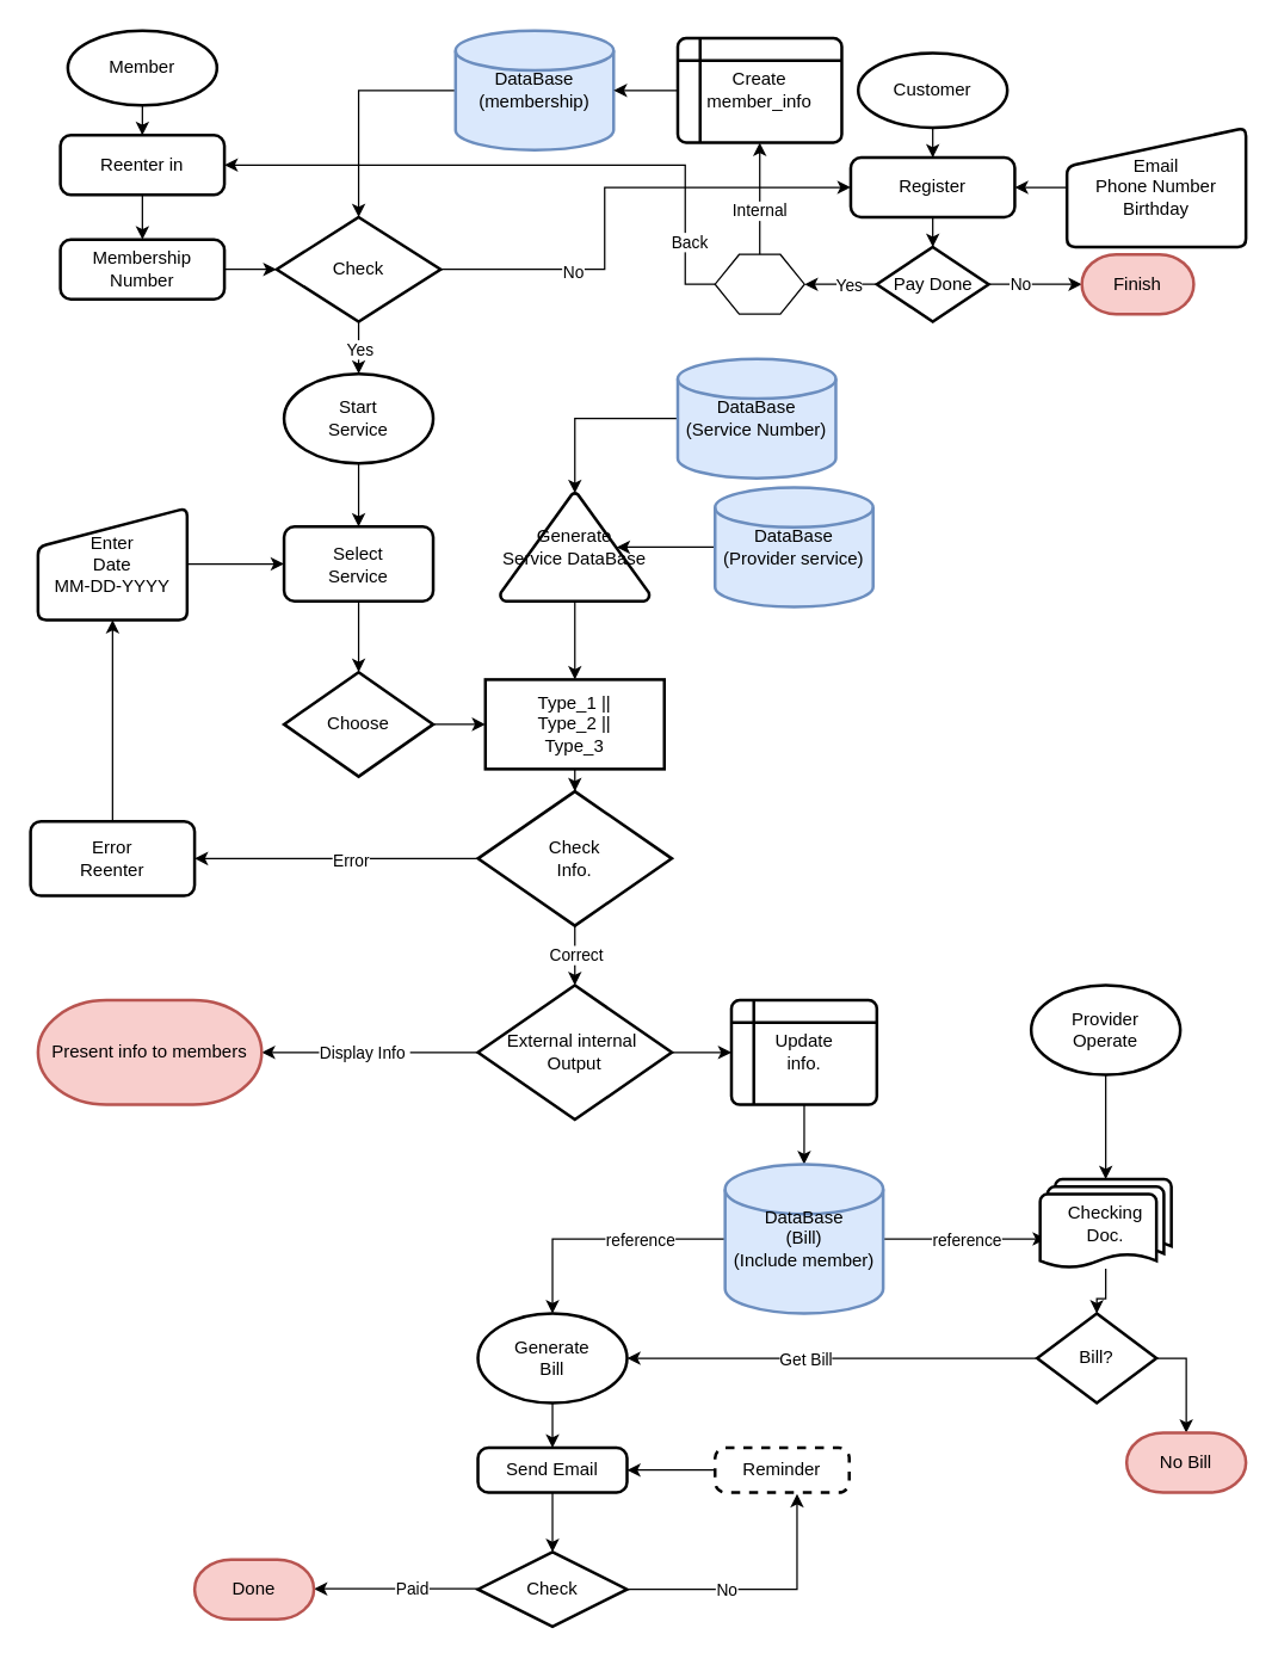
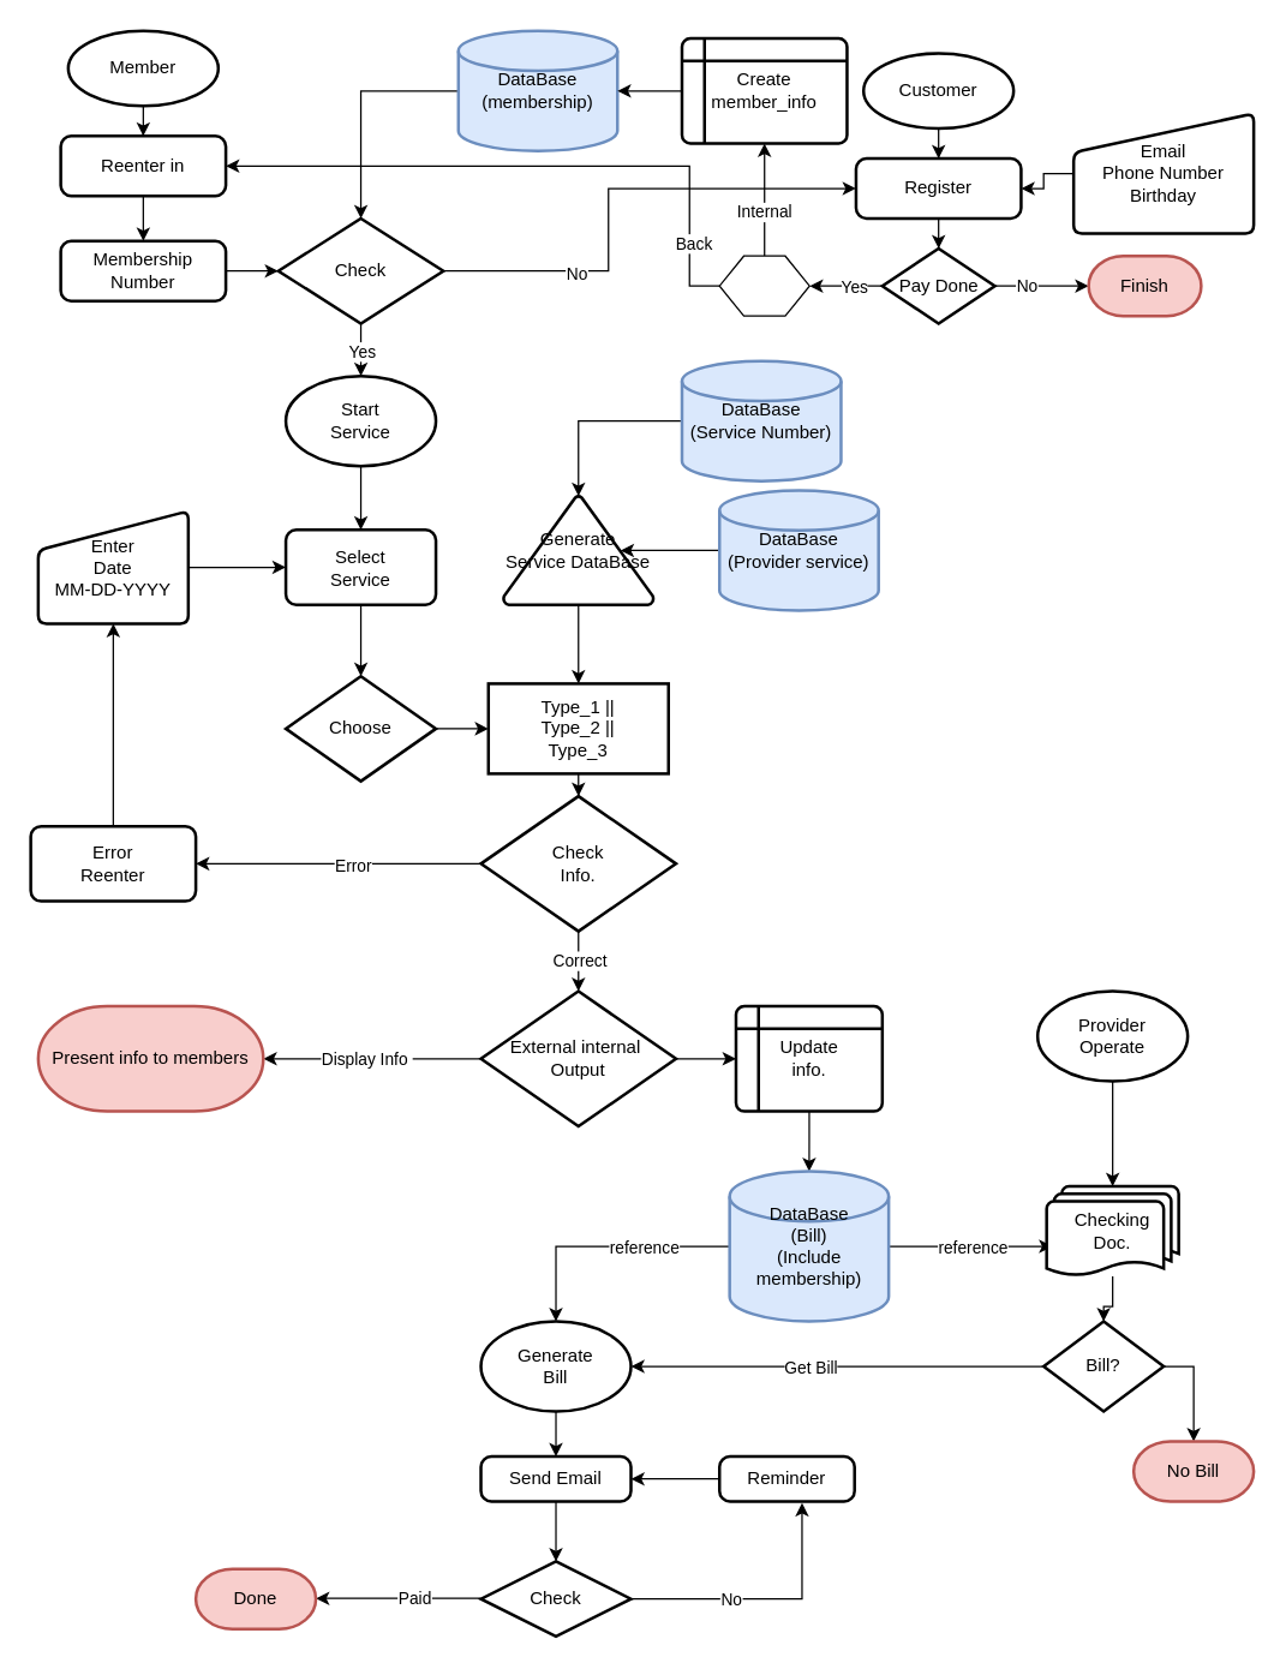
- <mxCell id="34" value="Email&lt;br&gt;Phone Number&lt;br&gt;Birthday" style="html=1;strokeWidth=2;shape=manualInput;whiteSpace=wrap;rounded=1;size=26;arcSize=11;" vertex="1" parent="1"><mxGeometry x="715" y="85" width="120" height="80" as="geometry" /></mxCell>
+ <mxCell id="34" value="Email&lt;br&gt;Phone Number&lt;br&gt;Birthday" style="html=1;strokeWidth=2;shape=manualInput;whiteSpace=wrap;rounded=1;size=26;arcSize=11;" vertex="1" parent="1"><mxGeometry x="715" y="75" width="120" height="80" as="geometry" /></mxCell>
- <mxCell id="70" value="&lt;font style=&quot;vertical-align: inherit&quot;&gt;&lt;font style=&quot;vertical-align: inherit&quot;&gt;DataBase&lt;br&gt;(Bill)&lt;br&gt;(Include member)&lt;br&gt;&lt;/font&gt;&lt;/font&gt;" style="strokeWidth=2;html=1;shape=mxgraph.flowchart.database;whiteSpace=wrap;fillColor=#dae8fc;strokeColor=#6c8ebf;" vertex="1" parent="1"><mxGeometry x="485.75" y="780" width="106" height="100" as="geometry" /></mxCell>
+ <mxCell id="70" value="&lt;font style=&quot;vertical-align: inherit&quot;&gt;&lt;font style=&quot;vertical-align: inherit&quot;&gt;DataBase&lt;br&gt;(Bill)&lt;br&gt;(Include membership)&lt;br&gt;&lt;/font&gt;&lt;/font&gt;" style="strokeWidth=2;html=1;shape=mxgraph.flowchart.database;whiteSpace=wrap;fillColor=#dae8fc;strokeColor=#6c8ebf;" vertex="1" parent="1"><mxGeometry x="485.75" y="780" width="106" height="100" as="geometry" /></mxCell>
- <mxCell id="89" value="Reminder" style="rounded=1;whiteSpace=wrap;html=1;absoluteArcSize=1;arcSize=14;strokeWidth=2;dashed=1;" vertex="1" parent="1"><mxGeometry x="479" y="970" width="90" height="30" as="geometry" /></mxCell>
+ <mxCell id="89" value="Reminder" style="rounded=1;whiteSpace=wrap;html=1;absoluteArcSize=1;arcSize=14;strokeWidth=2;" vertex="1" parent="1"><mxGeometry x="479" y="970" width="90" height="30" as="geometry" /></mxCell>
